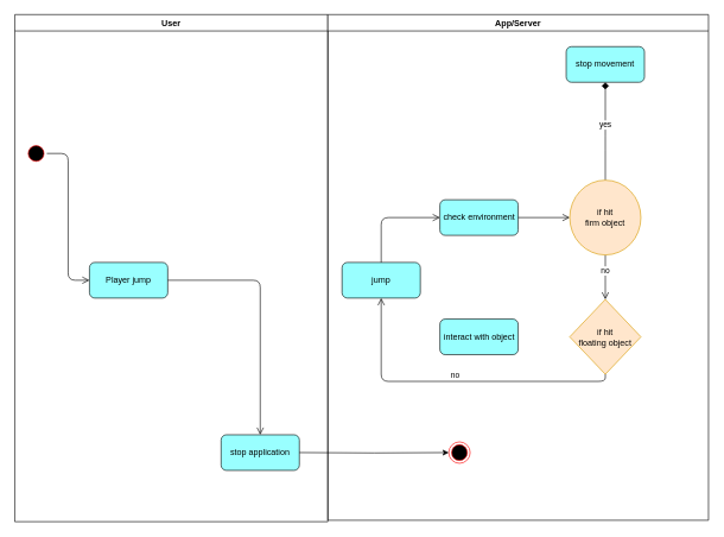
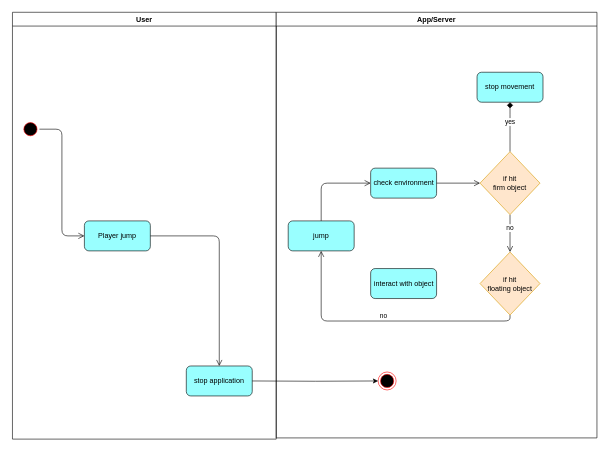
- <mxCell id="10" value="stop movement" style="rounded=1;whiteSpace=wrap;html=1;fillColor=#99FFFF;" parent="7" vertex="1"><mxGeometry x="335" y="45" width="110" height="50" as="geometry" /></mxCell>
+ <mxCell id="10" value="stop movement" style="rounded=1;whiteSpace=wrap;html=1;fillColor=#99FFFF;" parent="7" vertex="1"><mxGeometry x="335" y="100" width="110" height="50" as="geometry" /></mxCell>
- <mxCell id="14" value="&lt;div&gt;if hit &lt;br&gt;&lt;/div&gt;&lt;div&gt;firm object&lt;/div&gt;" style="ellipse;whiteSpace=wrap;html=1;fillColor=#ffe6cc;strokeColor=#d79b00;" parent="7" vertex="1"><mxGeometry x="340" y="232.5" width="100" height="105" as="geometry" /></mxCell>
+ <mxCell id="14" value="&lt;div&gt;if hit &lt;br&gt;&lt;/div&gt;&lt;div&gt;firm object&lt;/div&gt;" style="rhombus;whiteSpace=wrap;html=1;fillColor=#ffe6cc;strokeColor=#d79b00;" parent="7" vertex="1"><mxGeometry x="340" y="232.5" width="100" height="105" as="geometry" /></mxCell>
- <mxCell id="5" value="Player jump" style="rounded=1;whiteSpace=wrap;html=1;fillColor=#99FFFF;" parent="2" vertex="1"><mxGeometry x="105" y="348" width="110" height="50" as="geometry" /></mxCell>
+ <mxCell id="5" value="Player jump" style="rounded=1;whiteSpace=wrap;html=1;fillColor=#99FFFF;" parent="2" vertex="1"><mxGeometry x="120" y="348" width="110" height="50" as="geometry" /></mxCell>
